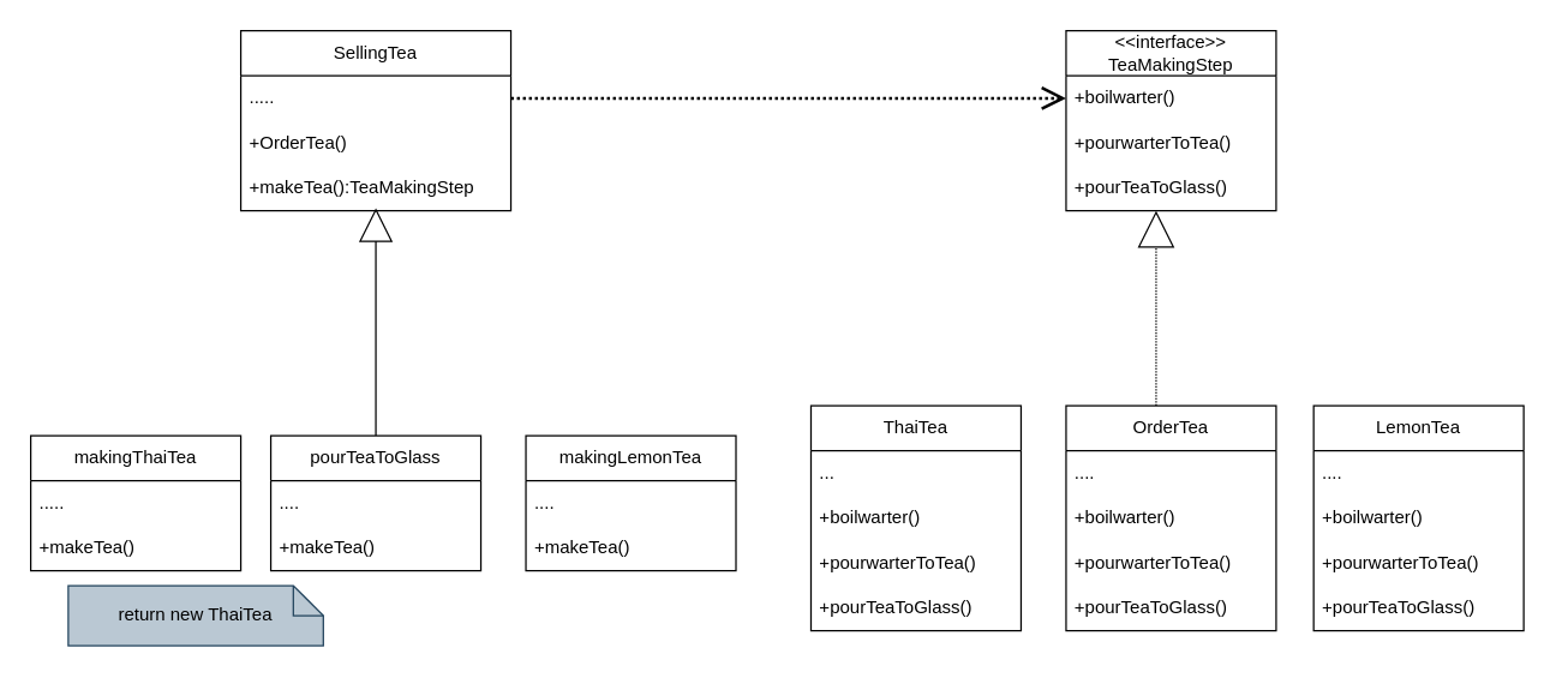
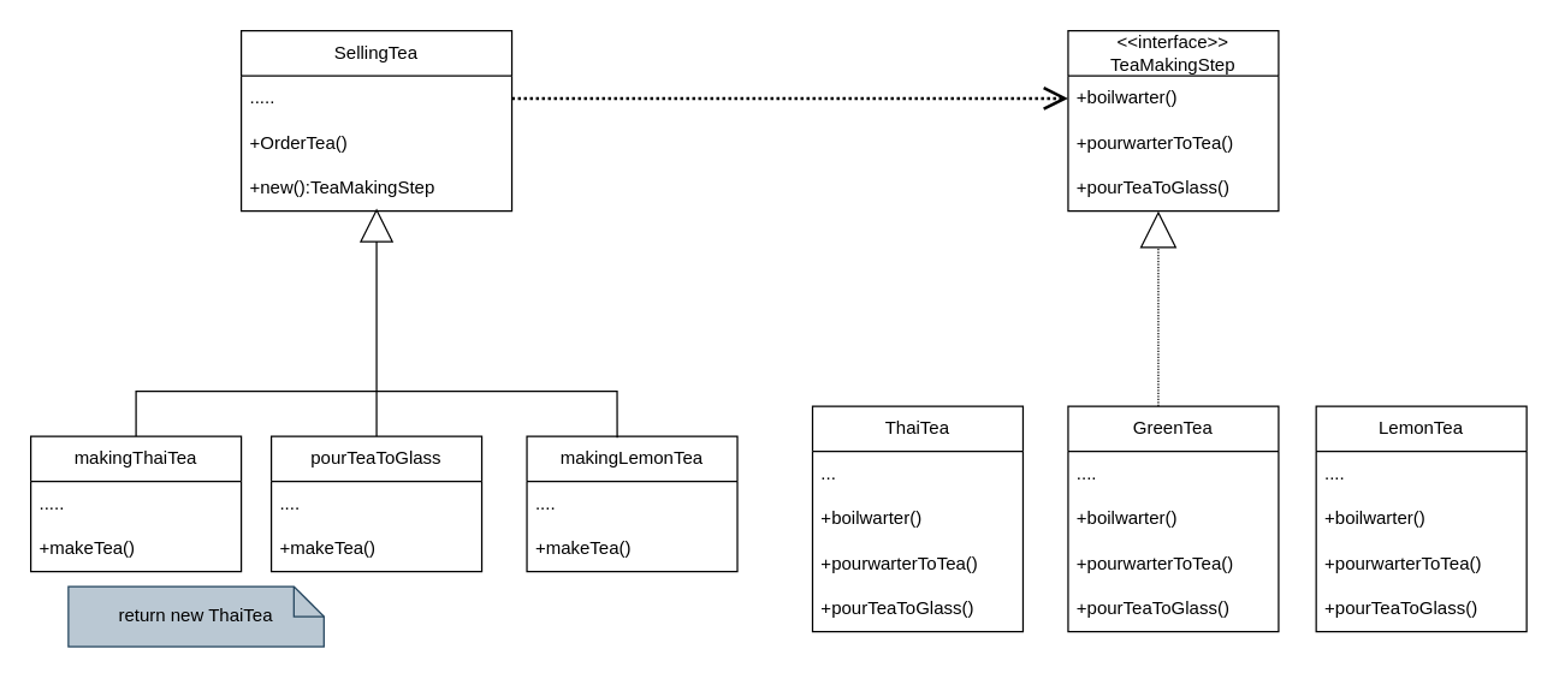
- <mxCell id="5" value="+makeTea():TeaMakingStep" style="text;strokeColor=none;fillColor=none;align=left;verticalAlign=middle;spacingLeft=4;spacingRight=4;overflow=hidden;points=[[0,0.5],[1,0.5]];portConstraint=eastwest;rotatable=0;whiteSpace=wrap;html=1;" vertex="1" parent="2"><mxGeometry y="90" width="180" height="30" as="geometry" /></mxCell>
+ <mxCell id="5" value="+new():TeaMakingStep" style="text;strokeColor=none;fillColor=none;align=left;verticalAlign=middle;spacingLeft=4;spacingRight=4;overflow=hidden;points=[[0,0.5],[1,0.5]];portConstraint=eastwest;rotatable=0;whiteSpace=wrap;html=1;" vertex="1" parent="2"><mxGeometry y="90" width="180" height="30" as="geometry" /></mxCell>
+ <mxCell id="34" value="" style="endArrow=none;html=1;rounded=0;entryX=0.429;entryY=0.011;entryDx=0;entryDy=0;exitX=0.5;exitY=0;exitDx=0;exitDy=0;entryPerimeter=0;" edge="1" parent="1" source="20" target="26"><mxGeometry width="50" height="50" relative="1" as="geometry"><mxPoint x="60" y="300" as="sourcePoint" /><mxPoint x="70" y="230" as="targetPoint" /><Array as="points"><mxPoint x="90" y="260" /><mxPoint x="410" y="260" /></Array></mxGeometry></mxCell>
- <mxCell id="11" value="OrderTea" style="swimlane;fontStyle=0;childLayout=stackLayout;horizontal=1;startSize=30;horizontalStack=0;resizeParent=1;resizeParentMax=0;resizeLast=0;collapsible=1;marginBottom=0;whiteSpace=wrap;html=1;" vertex="1" parent="1"><mxGeometry x="710" y="270" width="140" height="150" as="geometry" /></mxCell>
+ <mxCell id="11" value="GreenTea" style="swimlane;fontStyle=0;childLayout=stackLayout;horizontal=1;startSize=30;horizontalStack=0;resizeParent=1;resizeParentMax=0;resizeLast=0;collapsible=1;marginBottom=0;whiteSpace=wrap;html=1;" vertex="1" parent="1"><mxGeometry x="710" y="270" width="140" height="150" as="geometry" /></mxCell>
